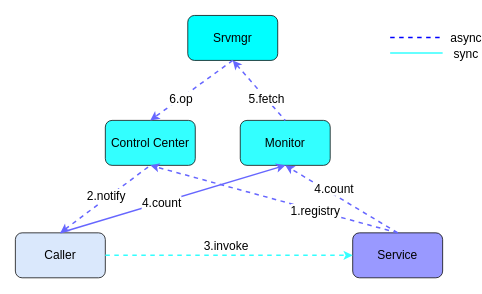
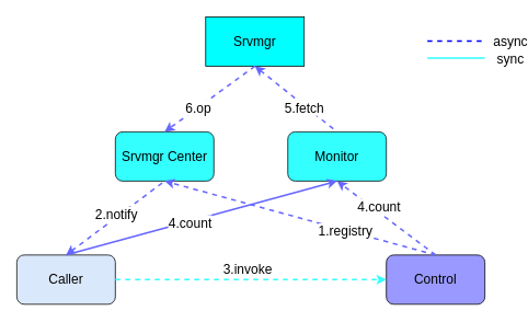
- <mxCell id="6" value="Srvmgr" style="rounded=1;whiteSpace=wrap;html=1;fillColor=#00FFFF;fontSize=16;" parent="1" vertex="1"><mxGeometry x="250" y="20" width="120" height="60" as="geometry" /></mxCell>
+ <mxCell id="6" value="Srvmgr" style="whiteSpace=wrap;html=1;fillColor=#00FFFF;fontSize=16;rounded=0;" parent="1" vertex="1"><mxGeometry x="250" y="20" width="120" height="60" as="geometry" /></mxCell>
- <mxCell id="4" value="Control Center" style="rounded=1;whiteSpace=wrap;html=1;fillColor=#33FFFF;fontSize=16;" parent="1" vertex="1"><mxGeometry x="140" y="160" width="120" height="60" as="geometry" /></mxCell>
+ <mxCell id="4" value="Srvmgr Center" style="rounded=1;whiteSpace=wrap;html=1;fillColor=#33FFFF;fontSize=16;" parent="1" vertex="1"><mxGeometry x="140" y="160" width="120" height="60" as="geometry" /></mxCell>
- <mxCell id="5" value="Monitor" style="rounded=1;whiteSpace=wrap;html=1;fillColor=#33FFFF;fontSize=16;" parent="1" vertex="1"><mxGeometry x="320" y="160" width="120" height="60" as="geometry" /></mxCell>
+ <mxCell id="5" value="Monitor" style="rounded=1;whiteSpace=wrap;html=1;fillColor=#33FFFF;fontSize=16;" parent="1" vertex="1"><mxGeometry x="350" y="160" width="120" height="60" as="geometry" /></mxCell>
- <mxCell id="3" value="Service" style="rounded=1;whiteSpace=wrap;html=1;fillColor=#9999FF;fontSize=16;" parent="1" vertex="1"><mxGeometry x="470" y="310" width="120" height="60" as="geometry" /></mxCell>
+ <mxCell id="3" value="Control" style="rounded=1;whiteSpace=wrap;html=1;fillColor=#9999FF;fontSize=16;" parent="1" vertex="1"><mxGeometry x="470" y="310" width="120" height="60" as="geometry" /></mxCell>
